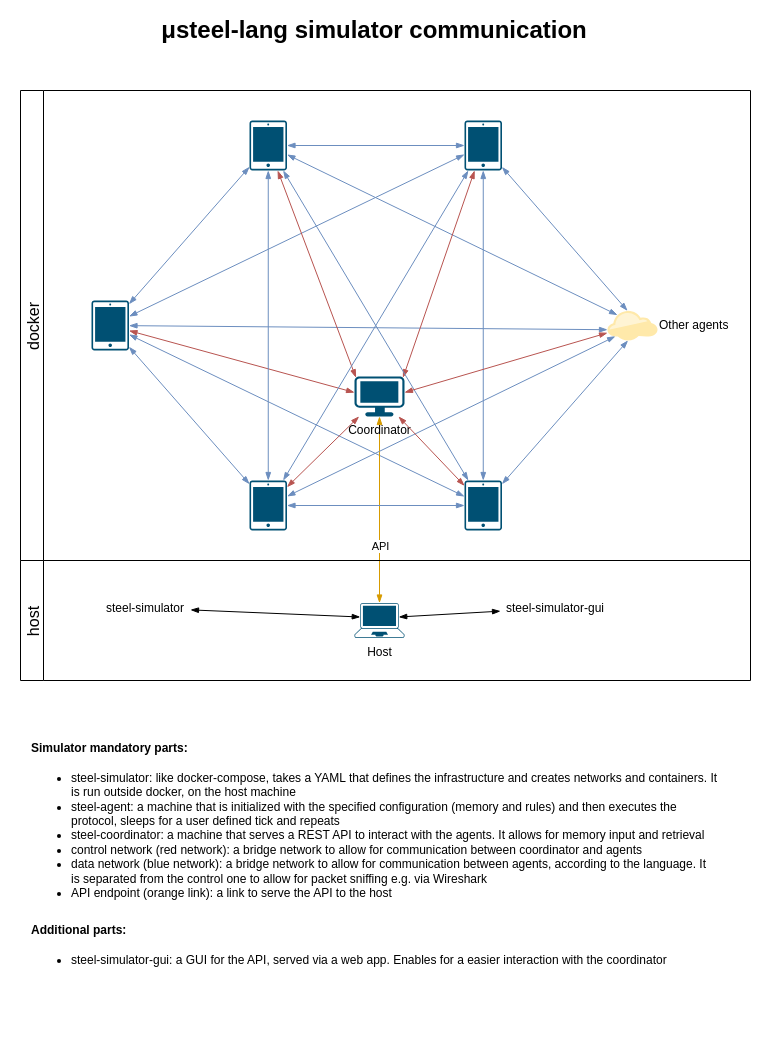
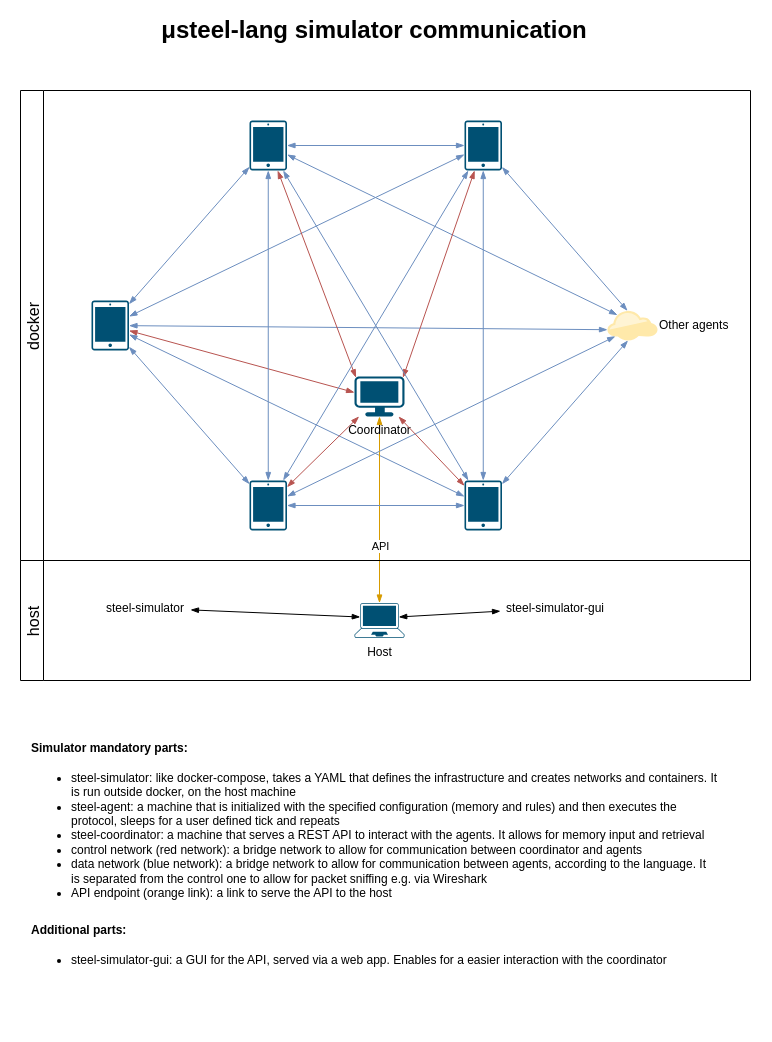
- <mxCell id="31" style="edgeStyle=none;rounded=0;orthogonalLoop=1;jettySize=auto;html=1;entryX=1;entryY=0.4;entryDx=0;entryDy=0;entryPerimeter=0;startArrow=blockThin;startFill=1;endArrow=blockThin;endFill=1;fillColor=#f8cecc;strokeColor=#b85450;" edge="1" parent="1" source="32" target="12"><mxGeometry relative="1" as="geometry" /></mxCell>
